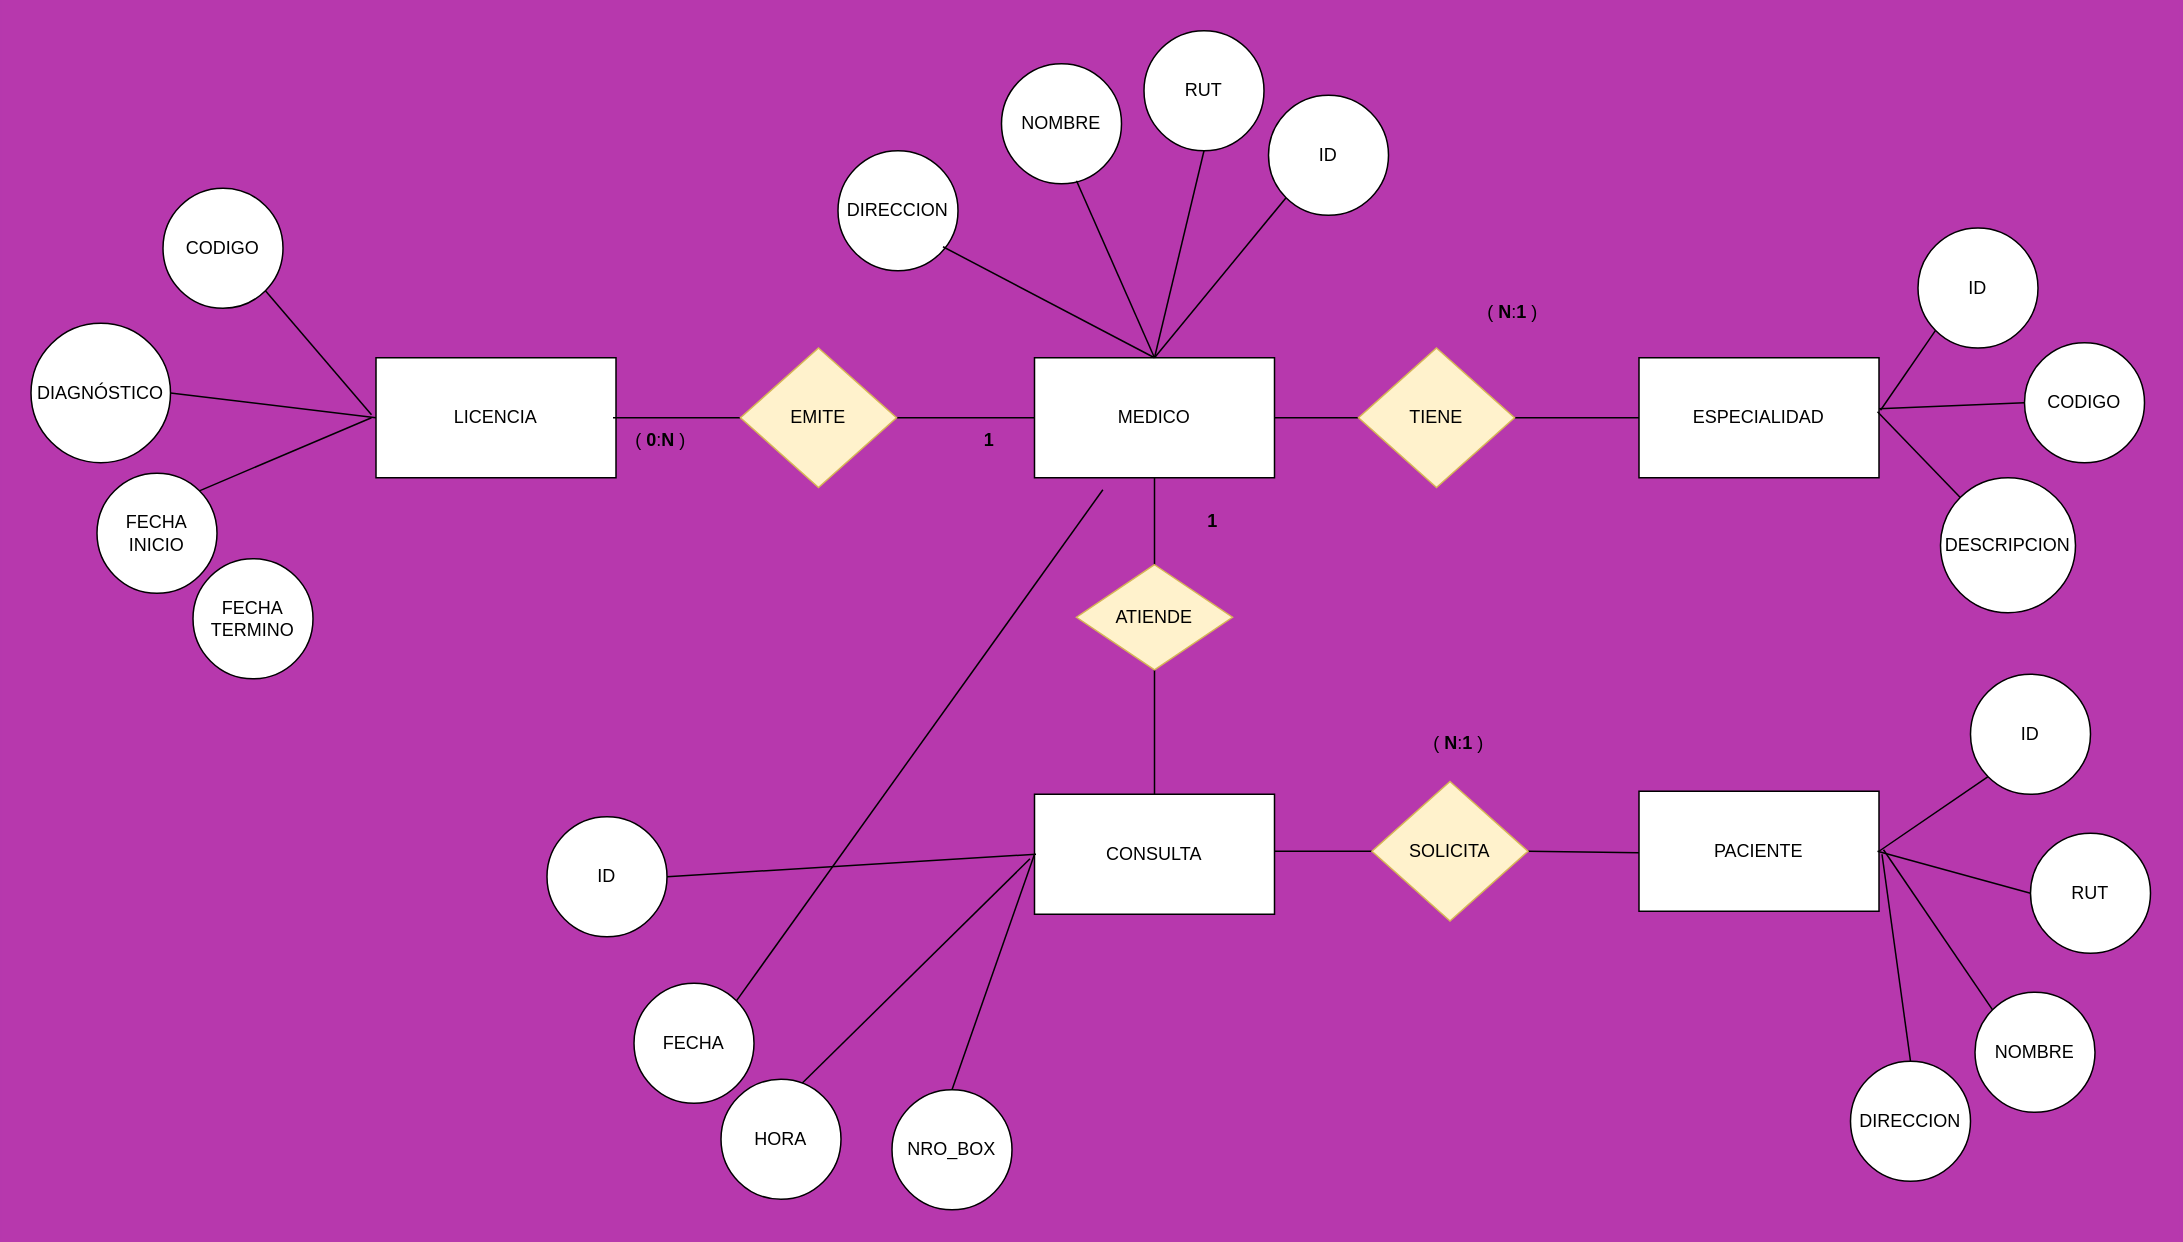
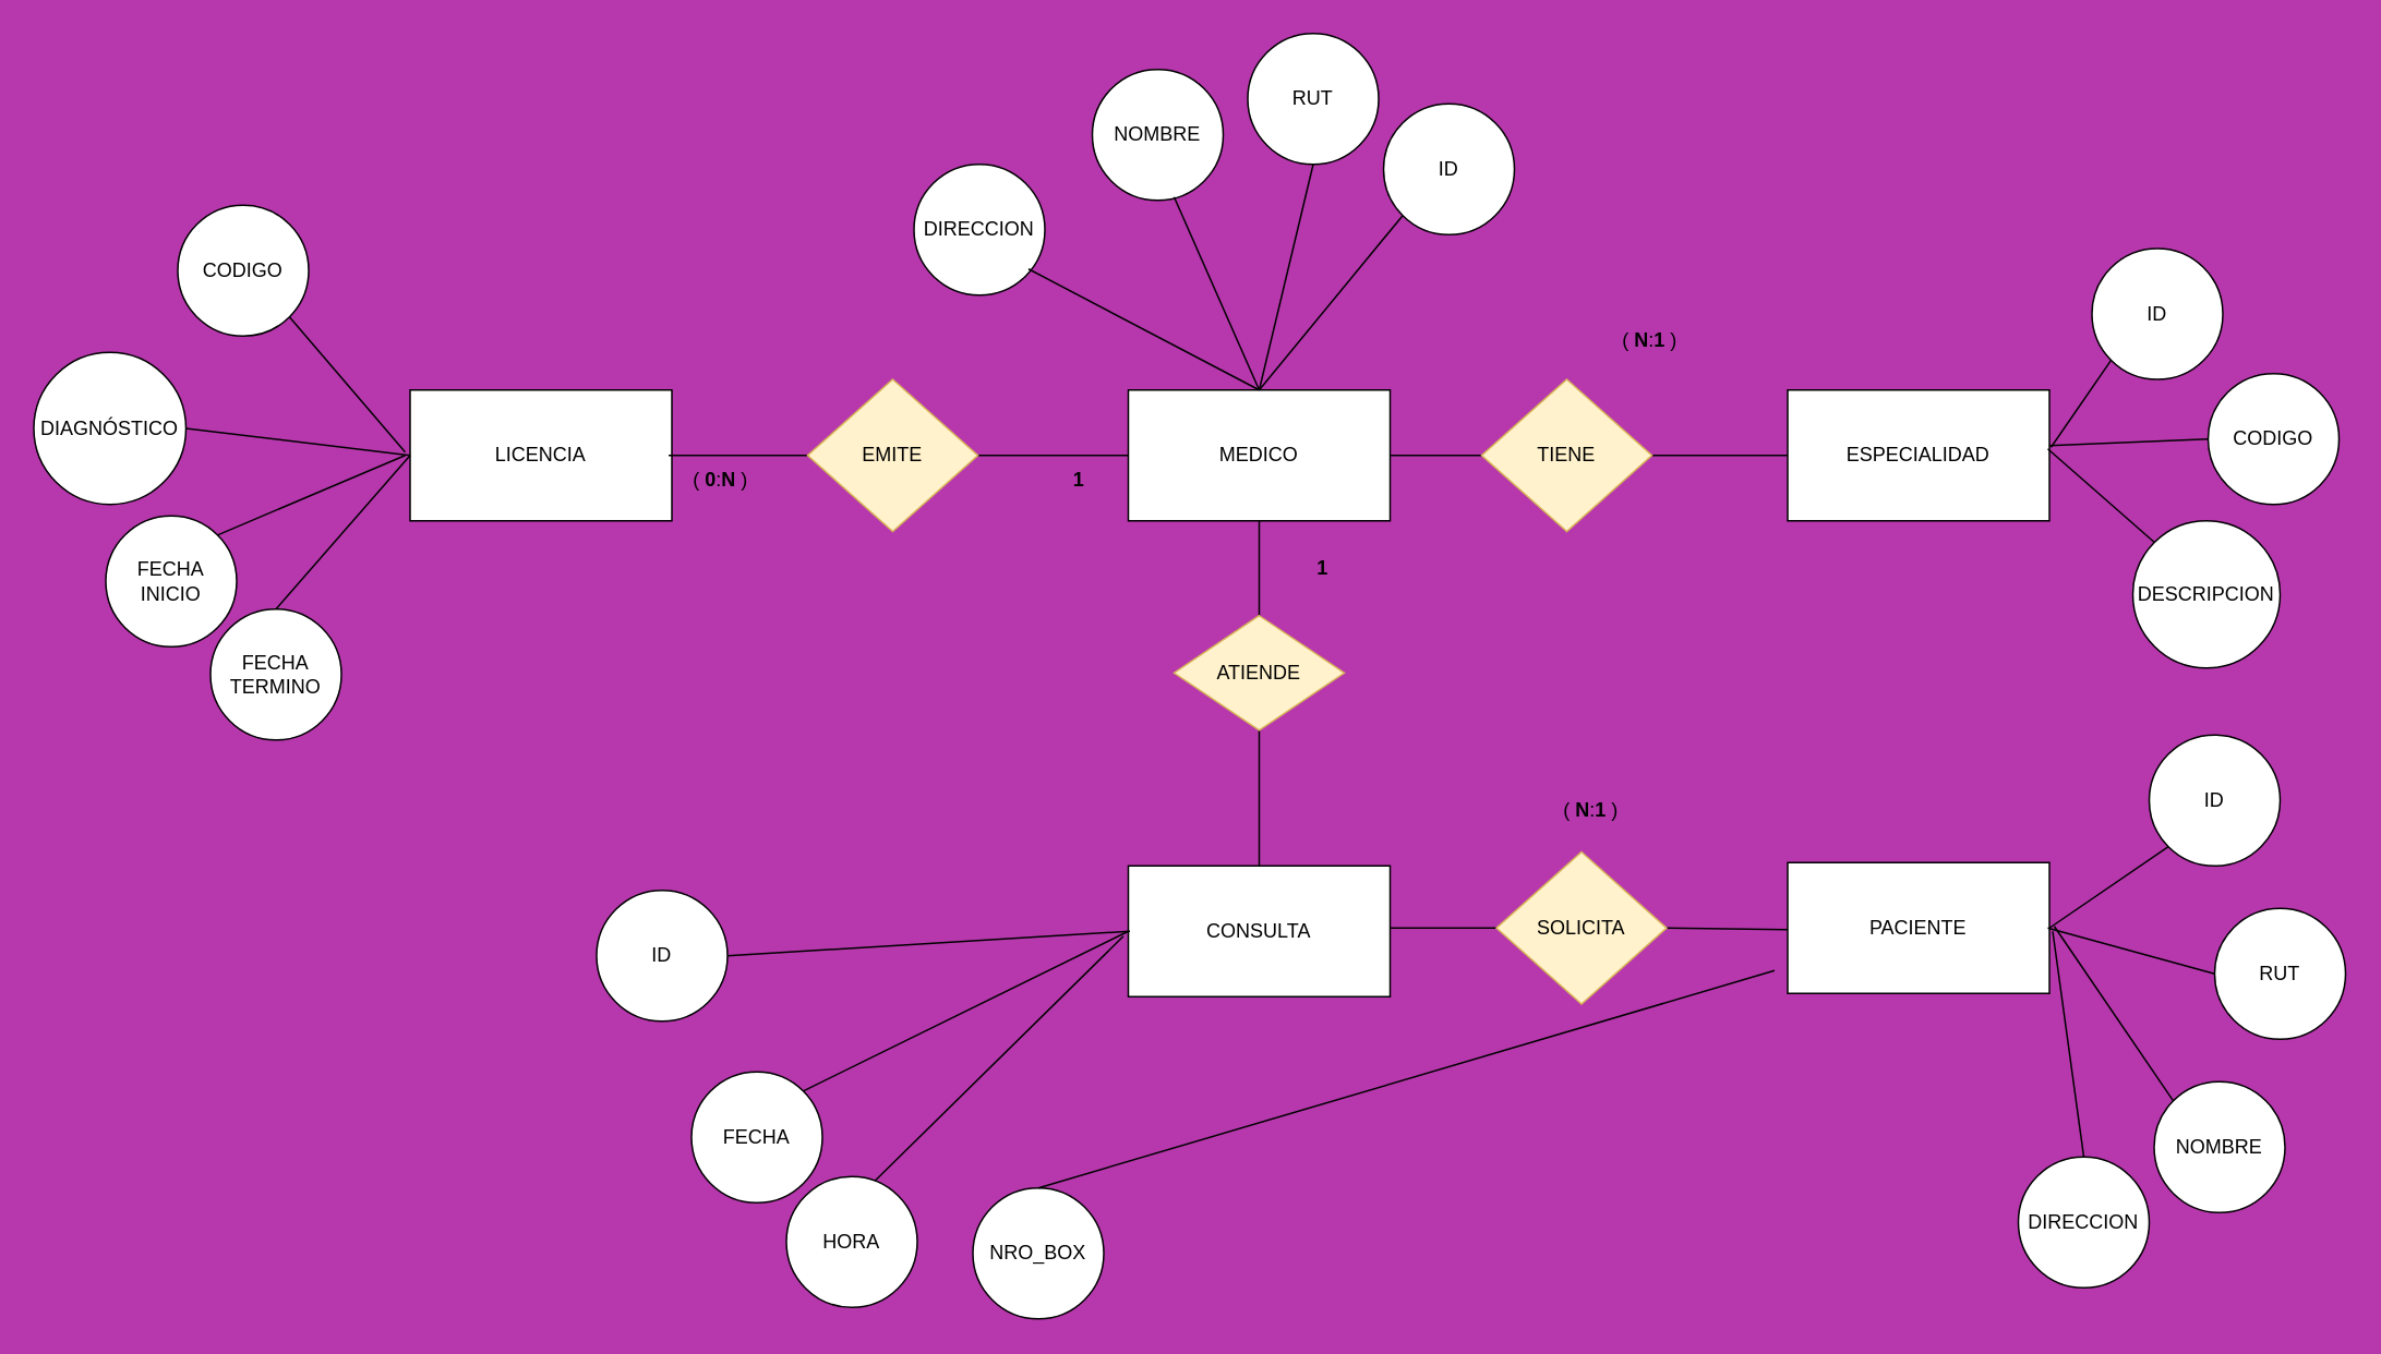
+ <mxCell id="57" value="" style="endArrow=none;html=1;rounded=0;startSize=14;endSize=14;sourcePerimeterSpacing=8;targetPerimeterSpacing=8;curved=1;exitX=0.5;exitY=0;exitDx=0;exitDy=0;entryX=0;entryY=0.5;entryDx=0;entryDy=0;" parent="1" source="52" target="46" edge="1"><mxGeometry width="50" height="50" relative="1" as="geometry"><mxPoint x="142.284" y="336.716" as="sourcePoint" /><mxPoint x="257" y="288" as="targetPoint" /></mxGeometry></mxCell>
- <mxCell id="9" value="DESCRIPCION" style="ellipse;whiteSpace=wrap;html=1;aspect=fixed;" parent="1" vertex="1"><mxGeometry x="1293" y="318" width="90" height="90" as="geometry" /></mxCell>
+ <mxCell id="9" value="DESCRIPCION" style="ellipse;whiteSpace=wrap;html=1;aspect=fixed;" parent="1" vertex="1"><mxGeometry x="1303" y="318" width="90" height="90" as="geometry" /></mxCell>
- <mxCell id="35" value="" style="endArrow=none;html=1;rounded=0;startSize=14;endSize=14;sourcePerimeterSpacing=8;targetPerimeterSpacing=8;curved=1;exitX=1;exitY=0;exitDx=0;exitDy=0;" parent="1" source="32" target="5" edge="1"><mxGeometry width="50" height="50" relative="1" as="geometry"><mxPoint x="1262" y="577" as="sourcePoint" /><mxPoint x="681" y="572" as="targetPoint" /></mxGeometry></mxCell>
+ <mxCell id="35" value="" style="endArrow=none;html=1;rounded=0;startSize=14;endSize=14;sourcePerimeterSpacing=8;targetPerimeterSpacing=8;curved=1;exitX=1;exitY=0;exitDx=0;exitDy=0;entryX=0;entryY=0.5;entryDx=0;entryDy=0;" parent="1" source="32" target="22" edge="1"><mxGeometry width="50" height="50" relative="1" as="geometry"><mxPoint x="1262" y="577" as="sourcePoint" /><mxPoint x="681" y="572" as="targetPoint" /></mxGeometry></mxCell>
- <mxCell id="38" value="" style="endArrow=none;html=1;rounded=0;startSize=14;endSize=14;sourcePerimeterSpacing=8;targetPerimeterSpacing=8;curved=1;exitX=0.5;exitY=0;exitDx=0;exitDy=0;entryX=0;entryY=0.5;entryDx=0;entryDy=0;" parent="1" source="37" target="22" edge="1"><mxGeometry width="50" height="50" relative="1" as="geometry"><mxPoint x="544.24" y="731.56" as="sourcePoint" /><mxPoint x="683" y="567" as="targetPoint" /></mxGeometry></mxCell>
+ <mxCell id="38" value="" style="endArrow=none;html=1;rounded=0;startSize=14;endSize=14;sourcePerimeterSpacing=8;targetPerimeterSpacing=8;curved=1;exitX=0.5;exitY=0;exitDx=0;exitDy=0;" parent="1" source="37" target="23" edge="1"><mxGeometry width="50" height="50" relative="1" as="geometry"><mxPoint x="544.24" y="731.56" as="sourcePoint" /><mxPoint x="683" y="567" as="targetPoint" /></mxGeometry></mxCell>
